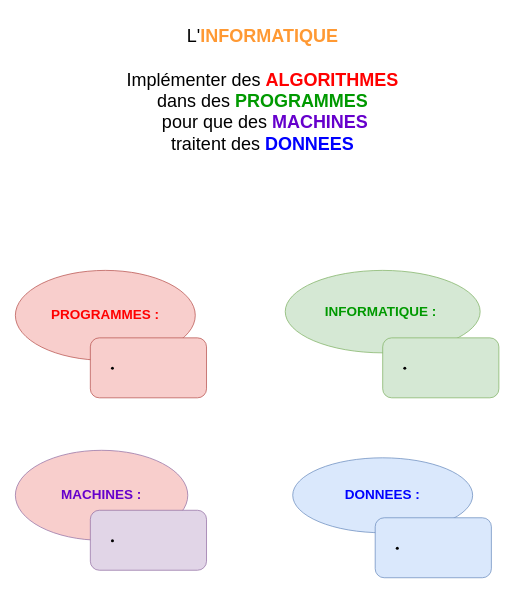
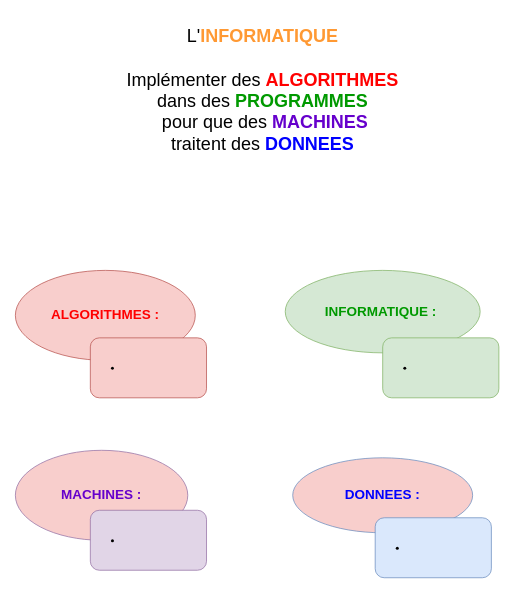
- <mxCell id="3" value="&lt;b style=&quot;color: rgb(255 , 0 , 0) ; font-size: 18px&quot;&gt;&lt;font style=&quot;font-size: 18px&quot;&gt;PROGRAMMES :&lt;br&gt;&lt;/font&gt;&lt;/b&gt;" style="ellipse;whiteSpace=wrap;html=1;fillColor=#f8cecc;strokeColor=#b85450;align=center;" vertex="1" parent="1"><mxGeometry x="20" y="360" width="240" height="120" as="geometry" /></mxCell>
+ <mxCell id="3" value="&lt;b style=&quot;color: rgb(255 , 0 , 0) ; font-size: 18px&quot;&gt;&lt;font style=&quot;font-size: 18px&quot;&gt;ALGORITHMES :&lt;br&gt;&lt;/font&gt;&lt;/b&gt;" style="ellipse;whiteSpace=wrap;html=1;fillColor=#f8cecc;strokeColor=#b85450;align=center;" vertex="1" parent="1"><mxGeometry x="20" y="360" width="240" height="120" as="geometry" /></mxCell>
- <mxCell id="6" value="&lt;b style=&quot;color: rgb(0 , 0 , 255)&quot;&gt;&lt;font style=&quot;font-size: 18px&quot;&gt;DONNEES :&lt;/font&gt;&lt;/b&gt;" style="ellipse;whiteSpace=wrap;html=1;fillColor=#dae8fc;strokeColor=#6c8ebf;" vertex="1" parent="1"><mxGeometry x="390" y="610" width="240" height="100" as="geometry" /></mxCell>
+ <mxCell id="6" value="&lt;b style=&quot;color: rgb(0 , 0 , 255)&quot;&gt;&lt;font style=&quot;font-size: 18px&quot;&gt;DONNEES :&lt;/font&gt;&lt;/b&gt;" style="ellipse;whiteSpace=wrap;html=1;fillColor=#f8cecc;strokeColor=#6c8ebf;" vertex="1" parent="1"><mxGeometry x="390" y="610" width="240" height="100" as="geometry" /></mxCell>
